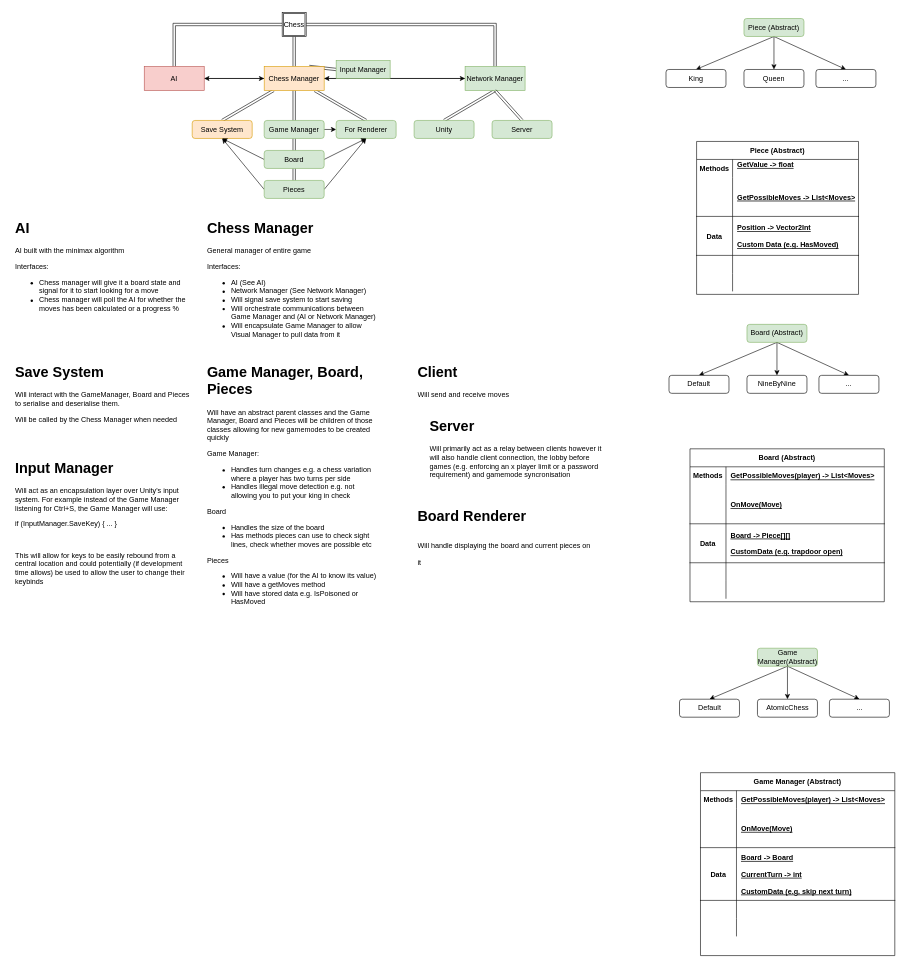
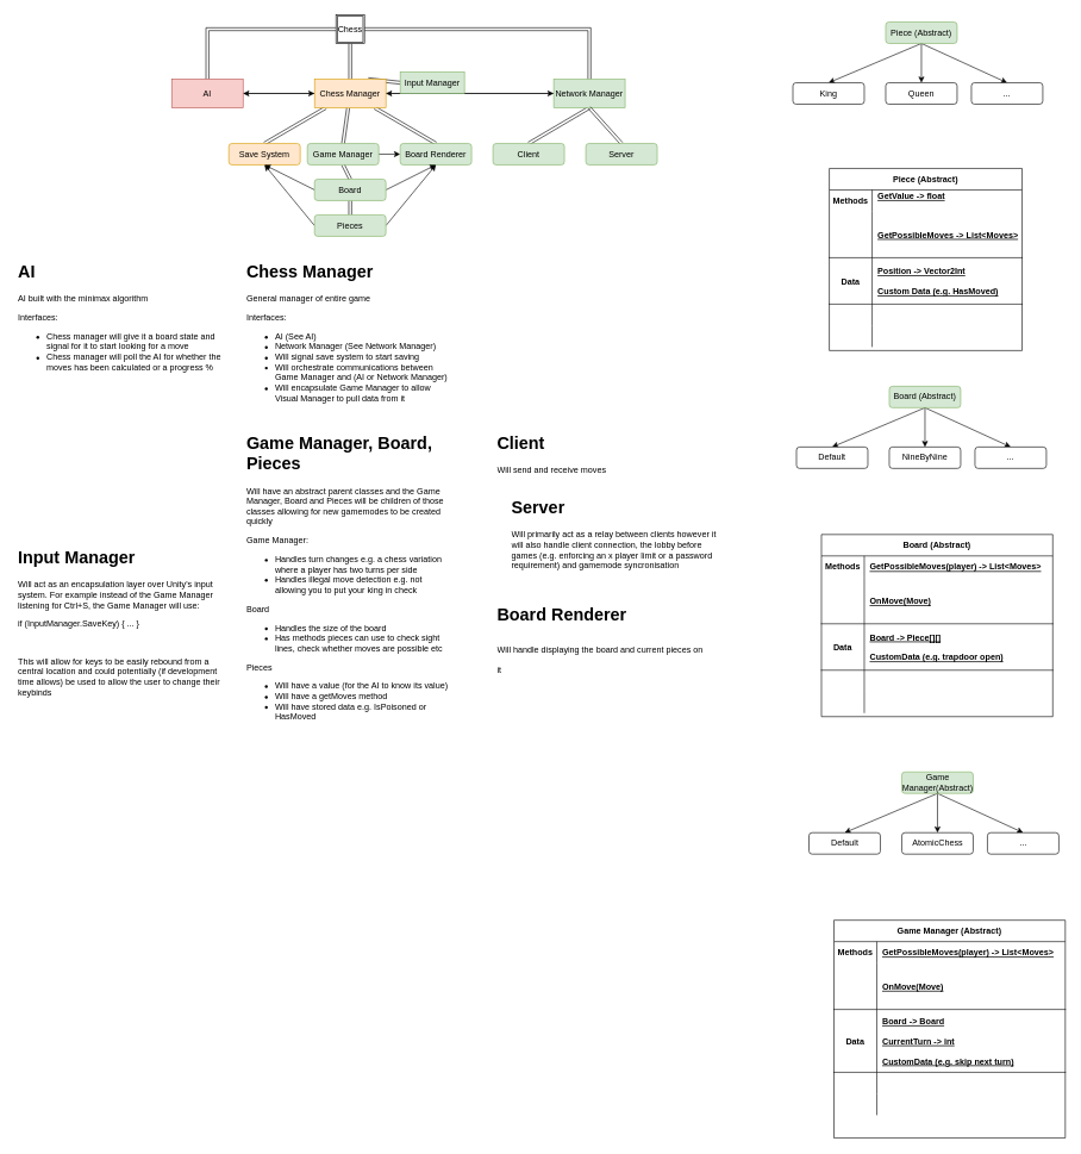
- <mxCell id="20" value="Game Manager" style="rounded=1;whiteSpace=wrap;html=1;fillColor=#d5e8d4;strokeColor=#82b366;" parent="1" vertex="1"><mxGeometry x="440" y="200" width="100" height="30" as="geometry" /></mxCell>
+ <mxCell id="20" value="Game Manager" style="rounded=1;whiteSpace=wrap;html=1;fillColor=#d5e8d4;strokeColor=#82b366;" parent="1" vertex="1"><mxGeometry x="430" y="200" width="100" height="30" as="geometry" /></mxCell>
- <mxCell id="22" value="For Renderer" style="rounded=1;whiteSpace=wrap;html=1;fillColor=#d5e8d4;strokeColor=#82b366;" parent="1" vertex="1"><mxGeometry x="560" y="200" width="100" height="30" as="geometry" /></mxCell>
+ <mxCell id="22" value="Board Renderer" style="rounded=1;whiteSpace=wrap;html=1;fillColor=#d5e8d4;strokeColor=#82b366;" parent="1" vertex="1"><mxGeometry x="560" y="200" width="100" height="30" as="geometry" /></mxCell>
- <mxCell id="31" value="Unity" style="rounded=1;whiteSpace=wrap;html=1;fillColor=#d5e8d4;strokeColor=#82b366;" parent="1" vertex="1"><mxGeometry x="690" y="200" width="100" height="30" as="geometry" /></mxCell>
+ <mxCell id="31" value="Client" style="rounded=1;whiteSpace=wrap;html=1;fillColor=#d5e8d4;strokeColor=#82b366;" parent="1" vertex="1"><mxGeometry x="690" y="200" width="100" height="30" as="geometry" /></mxCell>
- <mxCell id="39" value="&lt;h1&gt;Save System&lt;/h1&gt;&lt;p&gt;Will interact with the GameManager, Board and Pieces to serialise and deserialise them.&lt;/p&gt;&lt;p&gt;Will be called by the Chess Manager when needed&lt;/p&gt;&lt;p&gt;&lt;/p&gt;&lt;p&gt;&lt;/p&gt;" style="text;html=1;strokeColor=none;fillColor=none;spacing=5;spacingTop=-20;whiteSpace=wrap;overflow=hidden;rounded=0;" parent="1" vertex="1"><mxGeometry x="20" y="600" width="300" height="130" as="geometry" /></mxCell>
